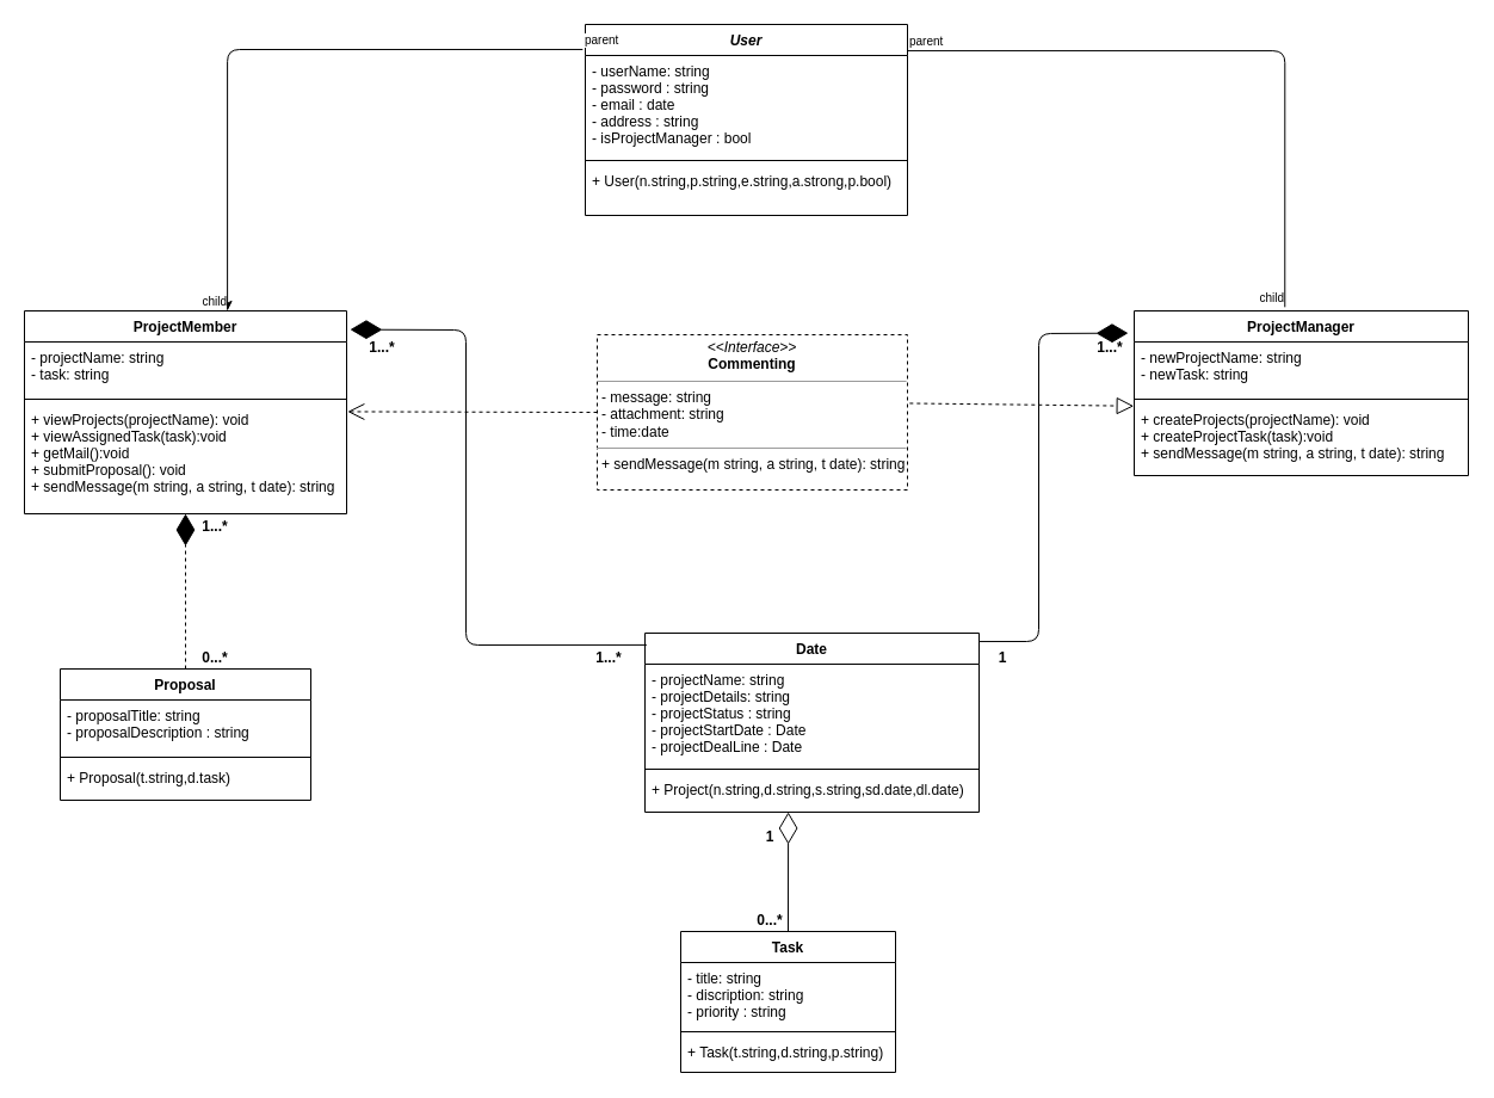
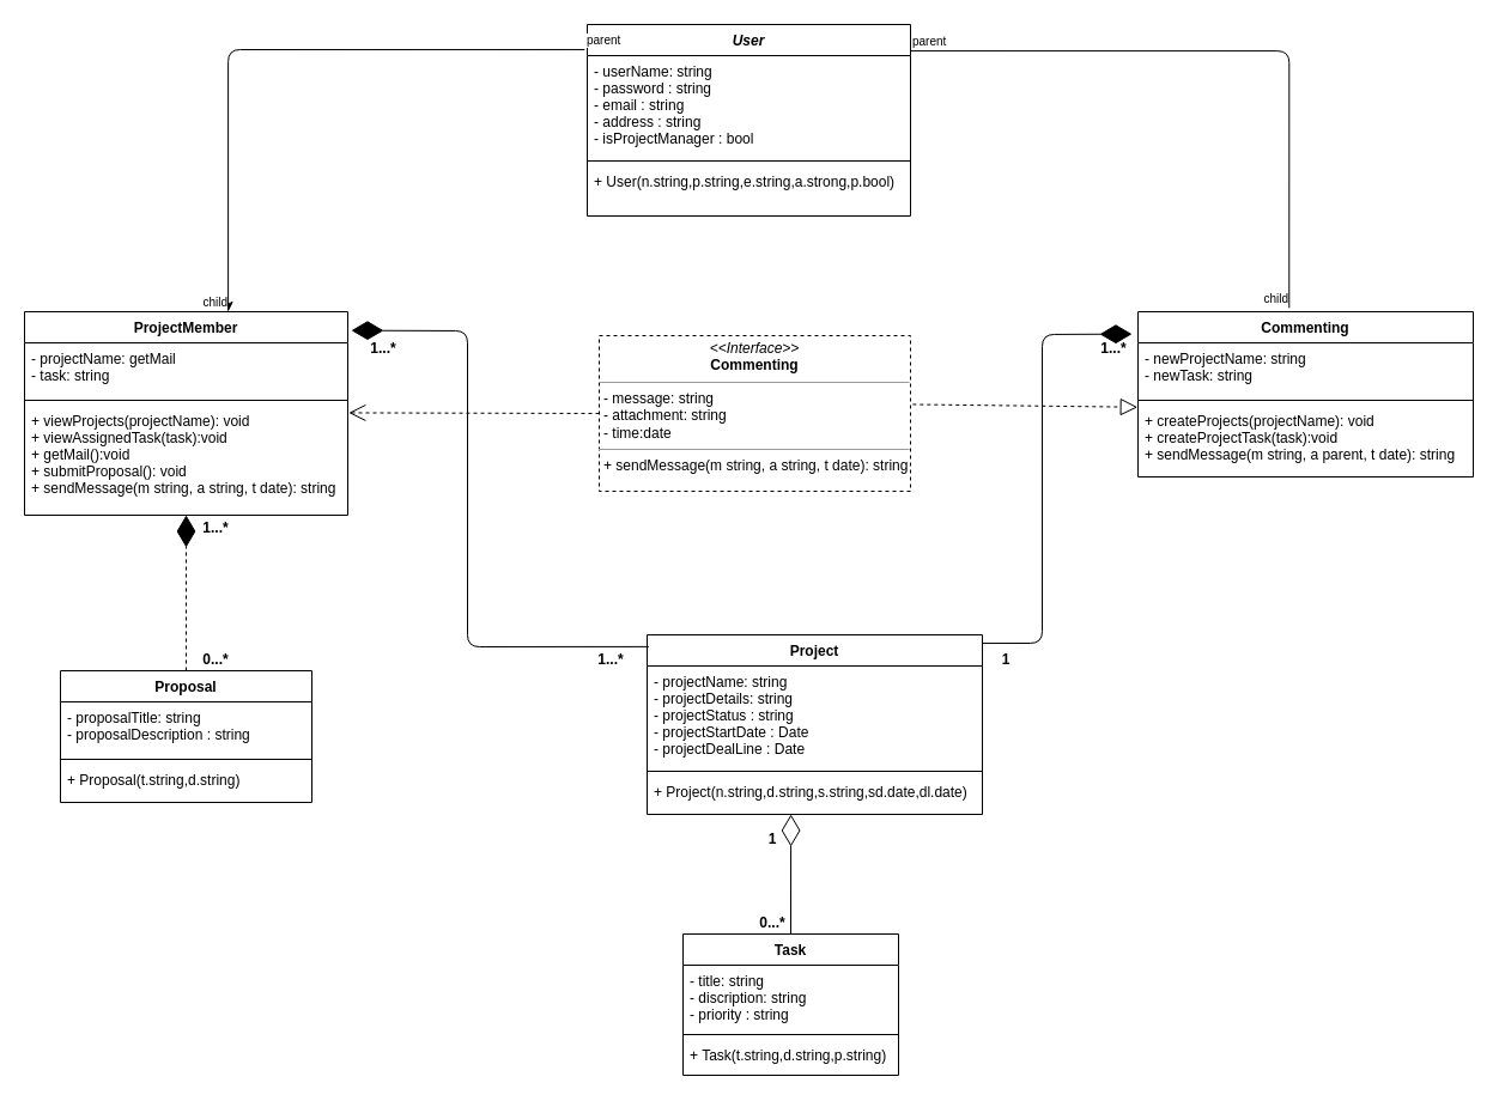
- <mxCell id="8" value="- userName: string&#10;- password : string&#10;- email : date&#10;- address : string&#10;- isProjectManager : bool" style="text;strokeColor=none;fillColor=none;align=left;verticalAlign=top;spacingLeft=4;spacingRight=4;overflow=hidden;rotatable=0;points=[[0,0.5],[1,0.5]];portConstraint=eastwest;" vertex="1" parent="7"><mxGeometry y="26" width="270" height="84" as="geometry" /></mxCell>
+ <mxCell id="8" value="- userName: string&#10;- password : string&#10;- email : string&#10;- address : string&#10;- isProjectManager : bool" style="text;strokeColor=none;fillColor=none;align=left;verticalAlign=top;spacingLeft=4;spacingRight=4;overflow=hidden;rotatable=0;points=[[0,0.5],[1,0.5]];portConstraint=eastwest;" vertex="1" parent="7"><mxGeometry y="26" width="270" height="84" as="geometry" /></mxCell>
- <mxCell id="15" value="ProjectManager" style="swimlane;fontStyle=1;align=center;verticalAlign=top;childLayout=stackLayout;horizontal=1;startSize=26;horizontalStack=0;resizeParent=1;resizeParentMax=0;resizeLast=0;collapsible=1;marginBottom=0;" vertex="1" parent="1"><mxGeometry x="950" y="260" width="280" height="138" as="geometry" /></mxCell>
+ <mxCell id="15" value="Commenting" style="swimlane;fontStyle=1;align=center;verticalAlign=top;childLayout=stackLayout;horizontal=1;startSize=26;horizontalStack=0;resizeParent=1;resizeParentMax=0;resizeLast=0;collapsible=1;marginBottom=0;" vertex="1" parent="1"><mxGeometry x="950" y="260" width="280" height="138" as="geometry" /></mxCell>
- <mxCell id="12" value="- projectName: string&#10;- task: string" style="text;strokeColor=none;fillColor=none;align=left;verticalAlign=top;spacingLeft=4;spacingRight=4;overflow=hidden;rotatable=0;points=[[0,0.5],[1,0.5]];portConstraint=eastwest;" vertex="1" parent="11"><mxGeometry y="26" width="270" height="44" as="geometry" /></mxCell>
+ <mxCell id="12" value="- projectName: getMail&#10;- task: string" style="text;strokeColor=none;fillColor=none;align=left;verticalAlign=top;spacingLeft=4;spacingRight=4;overflow=hidden;rotatable=0;points=[[0,0.5],[1,0.5]];portConstraint=eastwest;" vertex="1" parent="11"><mxGeometry y="26" width="270" height="44" as="geometry" /></mxCell>
- <mxCell id="18" value="+ createProjects(projectName): void&#10;+ createProjectTask(task):void&#10;+ sendMessage(m string, a string, t date): string" style="text;strokeColor=none;fillColor=none;align=left;verticalAlign=top;spacingLeft=4;spacingRight=4;overflow=hidden;rotatable=0;points=[[0,0.5],[1,0.5]];portConstraint=eastwest;" vertex="1" parent="15"><mxGeometry y="78" width="280" height="60" as="geometry" /></mxCell>
+ <mxCell id="18" value="+ createProjects(projectName): void&#10;+ createProjectTask(task):void&#10;+ sendMessage(m string, a parent, t date): string" style="text;strokeColor=none;fillColor=none;align=left;verticalAlign=top;spacingLeft=4;spacingRight=4;overflow=hidden;rotatable=0;points=[[0,0.5],[1,0.5]];portConstraint=eastwest;" vertex="1" parent="15"><mxGeometry y="78" width="280" height="60" as="geometry" /></mxCell>
- <mxCell id="2" value="Date" style="swimlane;fontStyle=1;align=center;verticalAlign=top;childLayout=stackLayout;horizontal=1;startSize=26;horizontalStack=0;resizeParent=1;resizeParentMax=0;resizeLast=0;collapsible=1;marginBottom=0;" vertex="1" parent="1"><mxGeometry x="540" y="530" width="280" height="150" as="geometry" /></mxCell>
+ <mxCell id="2" value="Project" style="swimlane;fontStyle=1;align=center;verticalAlign=top;childLayout=stackLayout;horizontal=1;startSize=26;horizontalStack=0;resizeParent=1;resizeParentMax=0;resizeLast=0;collapsible=1;marginBottom=0;" vertex="1" parent="1"><mxGeometry x="540" y="530" width="280" height="150" as="geometry" /></mxCell>
- <mxCell id="22" value="+ Proposal(t.string,d.task)" style="text;strokeColor=none;fillColor=none;align=left;verticalAlign=top;spacingLeft=4;spacingRight=4;overflow=hidden;rotatable=0;points=[[0,0.5],[1,0.5]];portConstraint=eastwest;" vertex="1" parent="19"><mxGeometry y="78" width="210" height="32" as="geometry" /></mxCell>
+ <mxCell id="22" value="+ Proposal(t.string,d.string)" style="text;strokeColor=none;fillColor=none;align=left;verticalAlign=top;spacingLeft=4;spacingRight=4;overflow=hidden;rotatable=0;points=[[0,0.5],[1,0.5]];portConstraint=eastwest;" vertex="1" parent="19"><mxGeometry y="78" width="210" height="32" as="geometry" /></mxCell>
